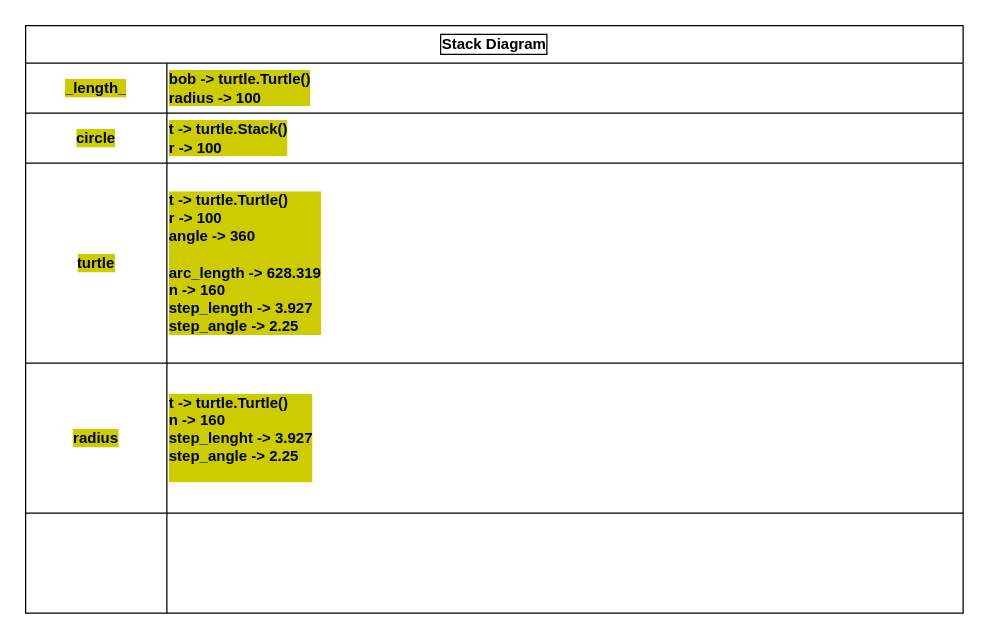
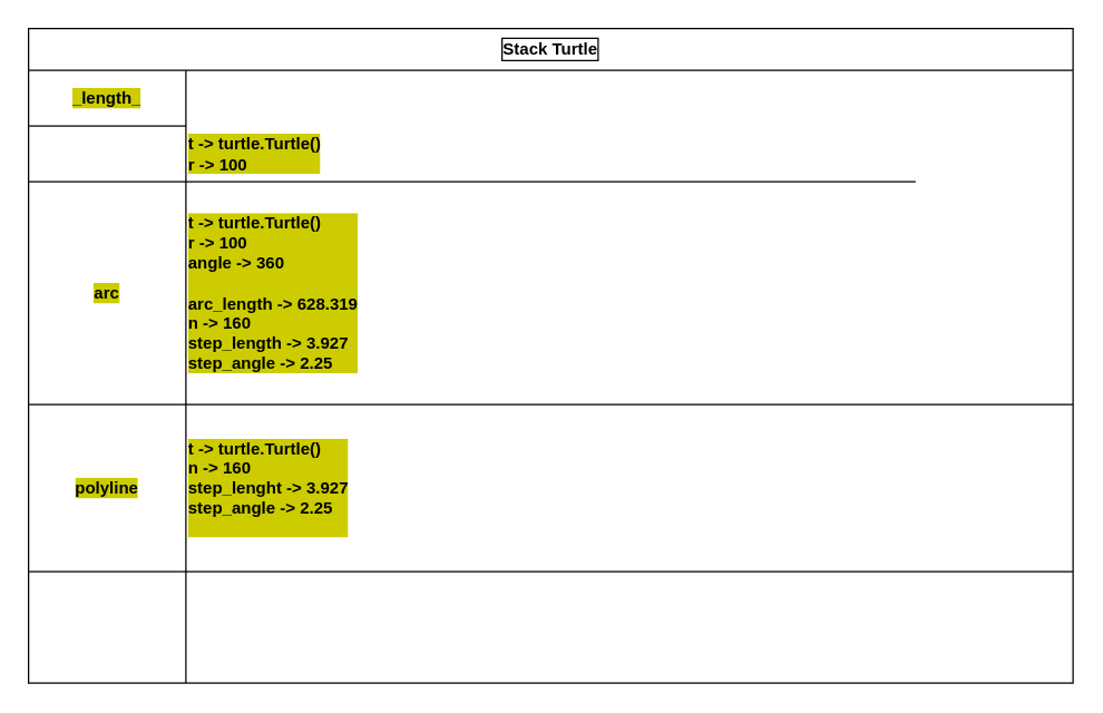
- <mxCell id="2" value="Stack Diagram&lt;br&gt;" style="shape=table;html=1;whiteSpace=wrap;startSize=30;container=1;collapsible=0;childLayout=tableLayout;fontStyle=1;align=center;labelBackgroundColor=none;fontColor=#000000;labelBorderColor=#000000;" parent="1" vertex="1"><mxGeometry x="20" y="20" width="750" height="470" as="geometry" /></mxCell>
+ <mxCell id="2" value="Stack Turtle&lt;br&gt;" style="shape=table;html=1;whiteSpace=wrap;startSize=30;container=1;collapsible=0;childLayout=tableLayout;fontStyle=1;align=center;labelBackgroundColor=none;fontColor=#000000;labelBorderColor=#000000;" parent="1" vertex="1"><mxGeometry x="20" y="20" width="750" height="470" as="geometry" /></mxCell>
- <mxCell id="5" value="&lt;span&gt;bob -&amp;gt; turtle.Turtle()&lt;br&gt;&lt;/span&gt;&lt;span&gt;radius -&amp;gt; 100&lt;br&gt;&lt;/span&gt;" style="shape=partialRectangle;html=1;whiteSpace=wrap;connectable=0;fillColor=none;top=0;left=0;bottom=0;right=0;overflow=hidden;align=left;fontStyle=1;labelBackgroundColor=#CCCC00;labelBorderColor=none;fontColor=#000000;" parent="3" vertex="1"><mxGeometry x="113" width="637" height="40" as="geometry" /></mxCell>
- <mxCell id="7" value="&lt;span style=&quot;&quot;&gt;circle&lt;/span&gt;" style="shape=partialRectangle;html=1;whiteSpace=wrap;connectable=0;fillColor=none;top=0;left=0;bottom=0;right=0;overflow=hidden;fontStyle=1;labelBackgroundColor=#CCCC00;labelBorderColor=none;fontColor=#000000;" parent="6" vertex="1"><mxGeometry width="113" height="40" as="geometry" /></mxCell>
- <mxCell id="8" value="t -&amp;gt; turtle.Stack()&lt;br&gt;r -&amp;gt; 100" style="shape=partialRectangle;html=1;whiteSpace=wrap;connectable=0;fillColor=none;top=0;left=0;bottom=0;right=0;overflow=hidden;fontStyle=1;align=left;labelBackgroundColor=#CCCC00;labelBorderColor=none;fontColor=#000000;" parent="6" vertex="1"><mxGeometry x="113" width="637" height="40" as="geometry" /></mxCell>
+ <mxCell id="8" value="t -&amp;gt; turtle.Turtle()&lt;br&gt;r -&amp;gt; 100" style="shape=partialRectangle;html=1;whiteSpace=wrap;connectable=0;fillColor=none;top=0;left=0;bottom=0;right=0;overflow=hidden;fontStyle=1;align=left;labelBackgroundColor=#CCCC00;labelBorderColor=none;fontColor=#000000;" parent="6" vertex="1"><mxGeometry x="113" width="637" height="40" as="geometry" /></mxCell>
- <mxCell id="10" value="turtle" style="shape=partialRectangle;html=1;whiteSpace=wrap;connectable=0;fillColor=none;top=0;left=0;bottom=0;right=0;overflow=hidden;fontStyle=1;labelBackgroundColor=#CCCC00;labelBorderColor=none;fontColor=#000000;" parent="9" vertex="1"><mxGeometry width="113" height="160" as="geometry" /></mxCell>
+ <mxCell id="10" value="arc" style="shape=partialRectangle;html=1;whiteSpace=wrap;connectable=0;fillColor=none;top=0;left=0;bottom=0;right=0;overflow=hidden;fontStyle=1;labelBackgroundColor=#CCCC00;labelBorderColor=none;fontColor=#000000;" parent="9" vertex="1"><mxGeometry width="113" height="160" as="geometry" /></mxCell>
- <mxCell id="13" value="radius" style="shape=partialRectangle;html=1;whiteSpace=wrap;connectable=0;fillColor=none;top=0;left=0;bottom=0;right=0;overflow=hidden;fontStyle=1;labelBackgroundColor=#CCCC00;labelBorderColor=none;fontColor=#000000;" parent="12" vertex="1"><mxGeometry width="113" height="120" as="geometry" /></mxCell>
+ <mxCell id="13" value="polyline" style="shape=partialRectangle;html=1;whiteSpace=wrap;connectable=0;fillColor=none;top=0;left=0;bottom=0;right=0;overflow=hidden;fontStyle=1;labelBackgroundColor=#CCCC00;labelBorderColor=none;fontColor=#000000;" parent="12" vertex="1"><mxGeometry width="113" height="120" as="geometry" /></mxCell>
